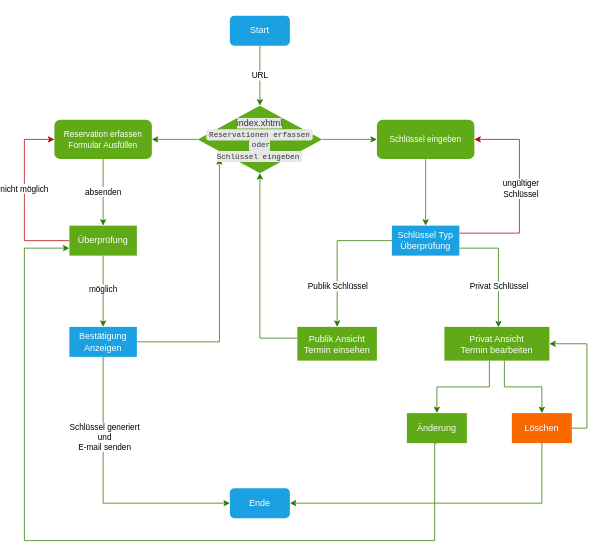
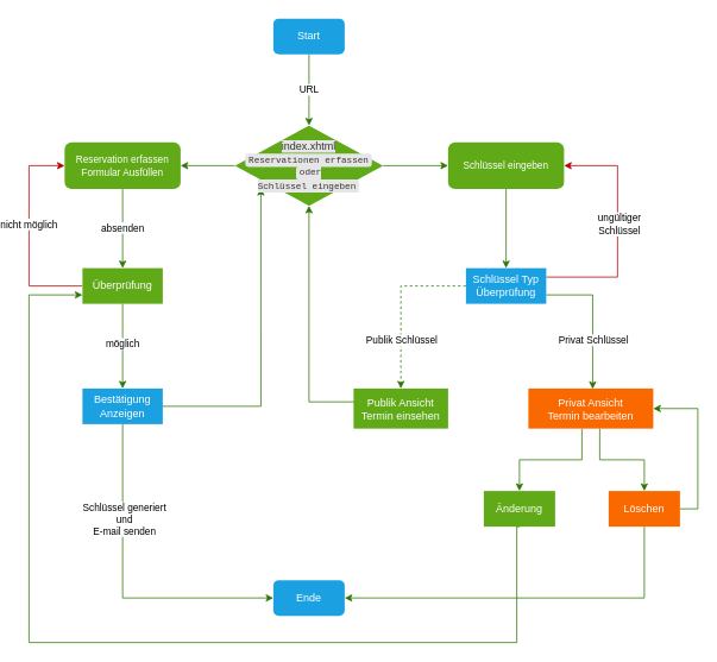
- <mxCell id="24" style="edgeStyle=orthogonalEdgeStyle;rounded=0;orthogonalLoop=1;jettySize=auto;html=1;entryX=0.5;entryY=0;entryDx=0;entryDy=0;fillColor=#60a917;strokeColor=#2D7600;" parent="2" source="28" target="30" edge="1"><mxGeometry relative="1" as="geometry" /></mxCell>
+ <mxCell id="24" style="edgeStyle=orthogonalEdgeStyle;rounded=0;orthogonalLoop=1;jettySize=auto;html=1;entryX=0.5;entryY=0;entryDx=0;entryDy=0;fillColor=#60a917;strokeColor=#2D7600;dashed=1;" parent="2" source="28" target="30" edge="1"><mxGeometry relative="1" as="geometry" /></mxCell>
- <mxCell id="34" value="&lt;font color=&quot;#ffffff&quot;&gt;Privat Ansicht&lt;br&gt;Termin bearbeiten&lt;/font&gt;" style="rounded=0;whiteSpace=wrap;html=1;fillColor=#60a917;fontColor=#ffffff;strokeColor=none;" parent="2" vertex="1"><mxGeometry x="560" y="415" width="140" height="45" as="geometry" /></mxCell>
+ <mxCell id="34" value="&lt;font color=&quot;#ffffff&quot;&gt;Privat Ansicht&lt;br&gt;Termin bearbeiten&lt;/font&gt;" style="rounded=0;whiteSpace=wrap;html=1;fillColor=#fa6800;fontColor=#ffffff;strokeColor=none;" parent="2" vertex="1"><mxGeometry x="560" y="415" width="140" height="45" as="geometry" /></mxCell>
